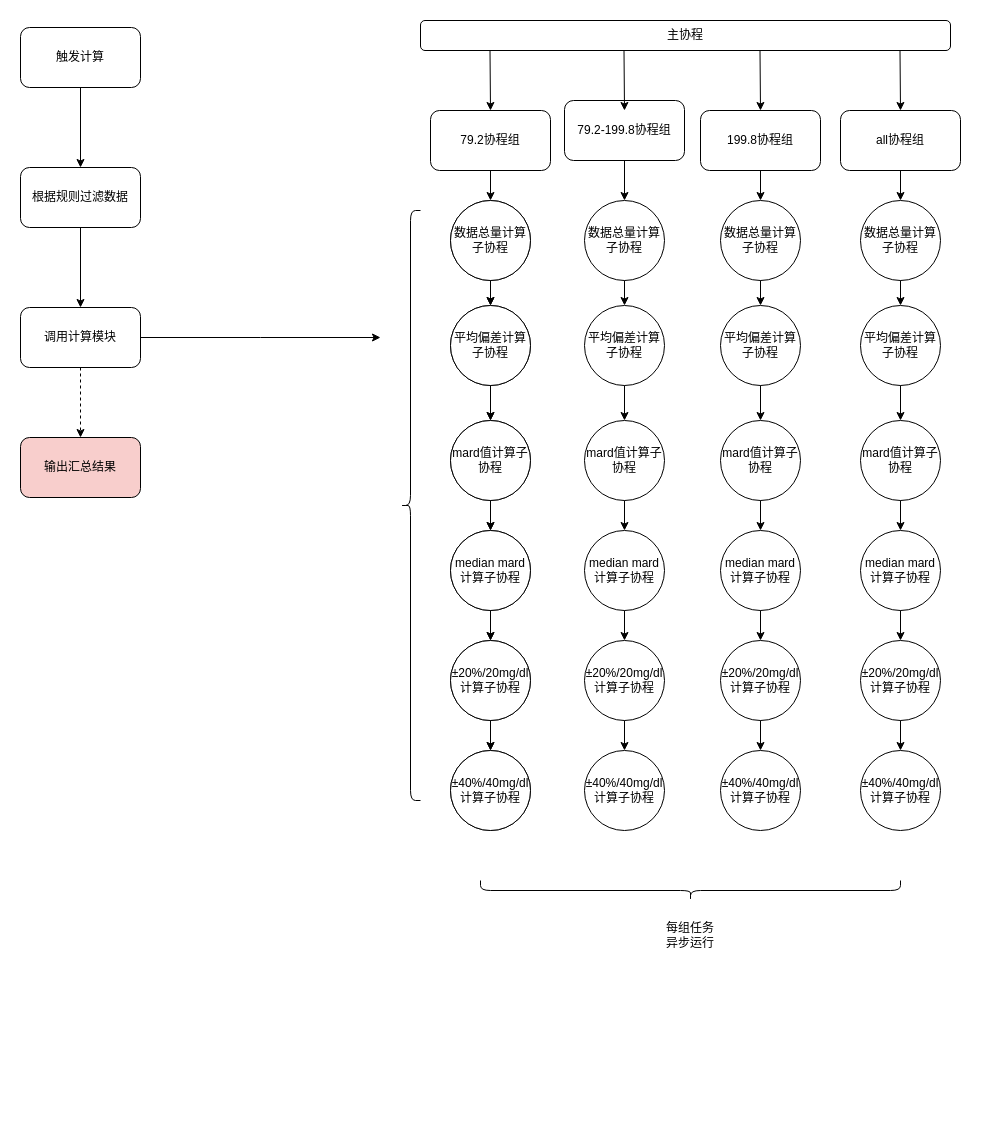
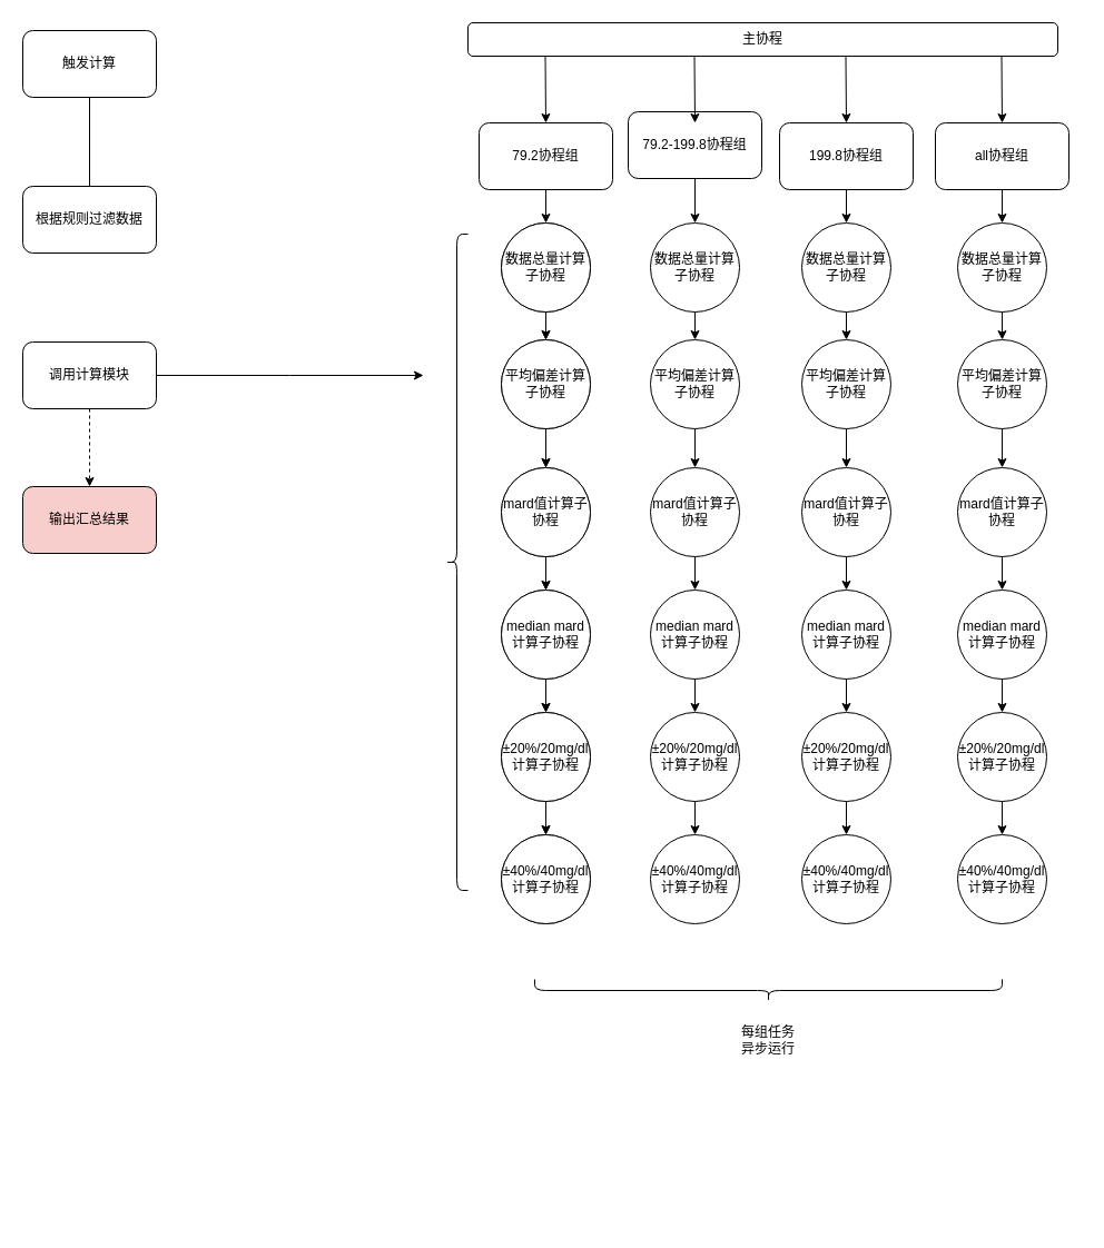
- <mxCell id="3" value="" style="edgeStyle=orthogonalEdgeStyle;rounded=0;orthogonalLoop=1;jettySize=auto;html=1;" edge="1" parent="1" source="4" target="6"><mxGeometry relative="1" as="geometry" /></mxCell>
+ <mxCell id="3" value="" style="edgeStyle=orthogonalEdgeStyle;rounded=0;orthogonalLoop=1;jettySize=auto;html=1;endArrow=none;" edge="1" parent="1" source="4" target="6"><mxGeometry relative="1" as="geometry" /></mxCell>
- <mxCell id="5" value="" style="edgeStyle=orthogonalEdgeStyle;rounded=0;orthogonalLoop=1;jettySize=auto;html=1;" edge="1" parent="1" source="6" target="9"><mxGeometry relative="1" as="geometry" /></mxCell>
